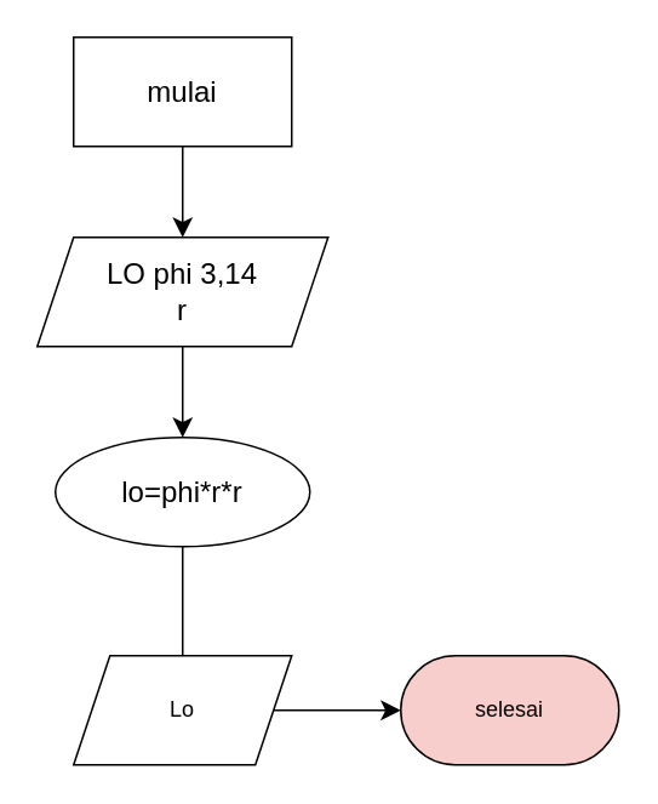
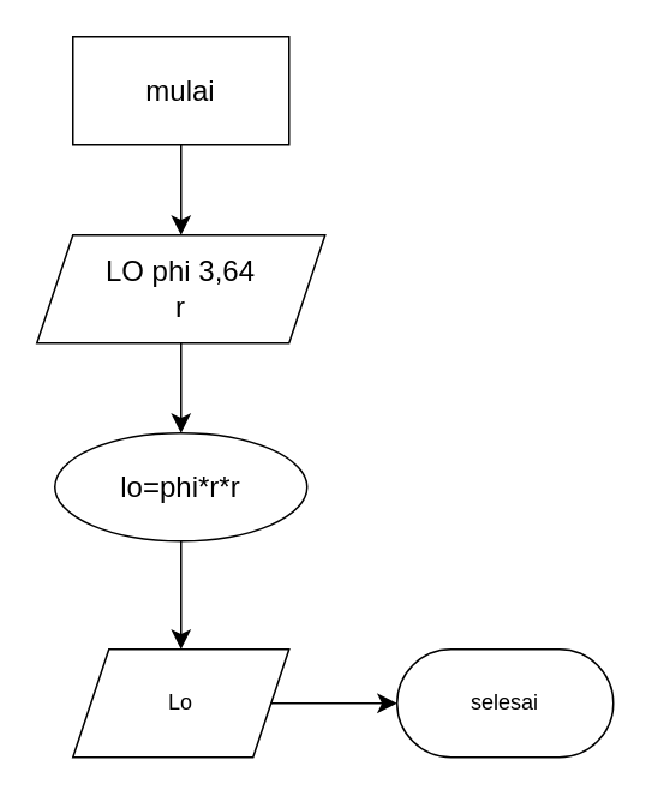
- <mxCell id="2" value="&lt;div&gt;LO phi 3,14&lt;/div&gt;&lt;div&gt;r&lt;br&gt;&lt;/div&gt;" style="shape=parallelogram;perimeter=parallelogramPerimeter;whiteSpace=wrap;html=1;fixedSize=1;fontSize=16;" parent="1" vertex="1"><mxGeometry x="20" y="130" width="160" height="60" as="geometry" /></mxCell>
+ <mxCell id="2" value="&lt;div&gt;LO phi 3,64&lt;/div&gt;&lt;div&gt;r&lt;br&gt;&lt;/div&gt;" style="shape=parallelogram;perimeter=parallelogramPerimeter;whiteSpace=wrap;html=1;fixedSize=1;fontSize=16;" parent="1" vertex="1"><mxGeometry x="20" y="130" width="160" height="60" as="geometry" /></mxCell>
- <mxCell id="7" value="" style="edgeStyle=none;orthogonalLoop=1;jettySize=auto;html=1;rounded=0;fontSize=12;startSize=8;endSize=8;curved=1;entryX=0.5;entryY=0;entryDx=0;entryDy=0;exitX=0.5;exitY=1;exitDx=0;exitDy=0;endArrow=none;" parent="1" source="3" target="9" edge="1"><mxGeometry width="140" relative="1" as="geometry"><mxPoint x="40" y="120" as="sourcePoint" /><mxPoint x="100" y="340" as="targetPoint" /><Array as="points" /></mxGeometry></mxCell>
+ <mxCell id="7" value="" style="edgeStyle=none;orthogonalLoop=1;jettySize=auto;html=1;rounded=0;fontSize=12;startSize=8;endSize=8;curved=1;entryX=0.5;entryY=0;entryDx=0;entryDy=0;exitX=0.5;exitY=1;exitDx=0;exitDy=0;" parent="1" source="3" target="9" edge="1"><mxGeometry width="140" relative="1" as="geometry"><mxPoint x="40" y="120" as="sourcePoint" /><mxPoint x="100" y="340" as="targetPoint" /><Array as="points" /></mxGeometry></mxCell>
- <mxCell id="10" value="selesai" style="rounded=1;whiteSpace=wrap;html=1;arcSize=50;fillColor=#f8cecc;" vertex="1" parent="1"><mxGeometry x="220" y="360" width="120" height="60" as="geometry" /></mxCell>
+ <mxCell id="10" value="selesai" style="rounded=1;whiteSpace=wrap;html=1;arcSize=50;" vertex="1" parent="1"><mxGeometry x="220" y="360" width="120" height="60" as="geometry" /></mxCell>
